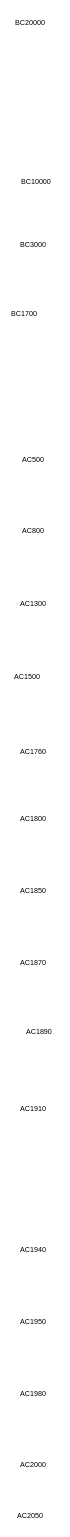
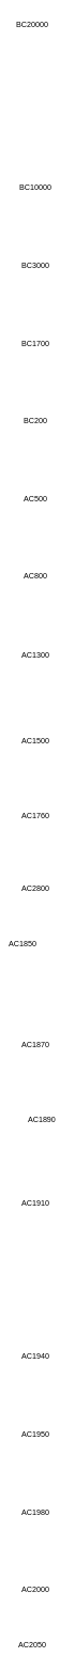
- <mxCell id="3" value="BC10000" style="text;html=1;strokeColor=none;fillColor=none;align=center;verticalAlign=middle;whiteSpace=wrap;rounded=0;" vertex="1" parent="1"><mxGeometry x="30" y="285" width="60" height="30" as="geometry" /></mxCell>
+ <mxCell id="3" value="BC10000" style="text;html=1;strokeColor=none;fillColor=none;align=center;verticalAlign=middle;whiteSpace=wrap;rounded=0;" vertex="1" parent="1"><mxGeometry x="25" y="270" width="60" height="30" as="geometry" /></mxCell>
- <mxCell id="5" value="BC1700" style="text;html=1;strokeColor=none;fillColor=none;align=center;verticalAlign=middle;whiteSpace=wrap;rounded=0;" vertex="1" parent="1"><mxGeometry x="10" y="505" width="60" height="30" as="geometry" /></mxCell>
+ <mxCell id="5" value="BC1700" style="text;html=1;strokeColor=none;fillColor=none;align=center;verticalAlign=middle;whiteSpace=wrap;rounded=0;" vertex="1" parent="1"><mxGeometry x="25" y="510" width="60" height="30" as="geometry" /></mxCell>
+ <mxCell id="6" value="BC200" style="text;html=1;strokeColor=none;fillColor=none;align=center;verticalAlign=middle;whiteSpace=wrap;rounded=0;" vertex="1" parent="1"><mxGeometry x="25" y="630" width="60" height="30" as="geometry" /></mxCell>
- <mxCell id="21" value="AC1500" style="text;html=1;strokeColor=none;fillColor=none;align=center;verticalAlign=middle;whiteSpace=wrap;rounded=0;" vertex="1" parent="1"><mxGeometry x="15" y="1115" width="60" height="25" as="geometry" /></mxCell>
+ <mxCell id="21" value="AC1500" style="text;html=1;strokeColor=none;fillColor=none;align=center;verticalAlign=middle;whiteSpace=wrap;rounded=0;" vertex="1" parent="1"><mxGeometry x="25" y="1125" width="60" height="25" as="geometry" /></mxCell>
- <mxCell id="11" value="AC1800" style="text;html=1;strokeColor=none;fillColor=none;align=center;verticalAlign=middle;whiteSpace=wrap;rounded=0;" vertex="1" parent="1"><mxGeometry x="25" y="1355" width="60" height="20" as="geometry" /></mxCell>
+ <mxCell id="11" value="AC2800" style="text;html=1;strokeColor=none;fillColor=none;align=center;verticalAlign=middle;whiteSpace=wrap;rounded=0;" vertex="1" parent="1"><mxGeometry x="25" y="1355" width="60" height="20" as="geometry" /></mxCell>
- <mxCell id="12" value="AC1850" style="text;html=1;strokeColor=none;fillColor=none;align=center;verticalAlign=middle;whiteSpace=wrap;rounded=0;" vertex="1" parent="1"><mxGeometry x="25" y="1475" width="60" height="20" as="geometry" /></mxCell>
+ <mxCell id="12" value="AC1850" style="text;html=1;strokeColor=none;fillColor=none;align=center;verticalAlign=middle;whiteSpace=wrap;rounded=0;" vertex="1" parent="1"><mxGeometry x="5" y="1440" width="60" height="20" as="geometry" /></mxCell>
